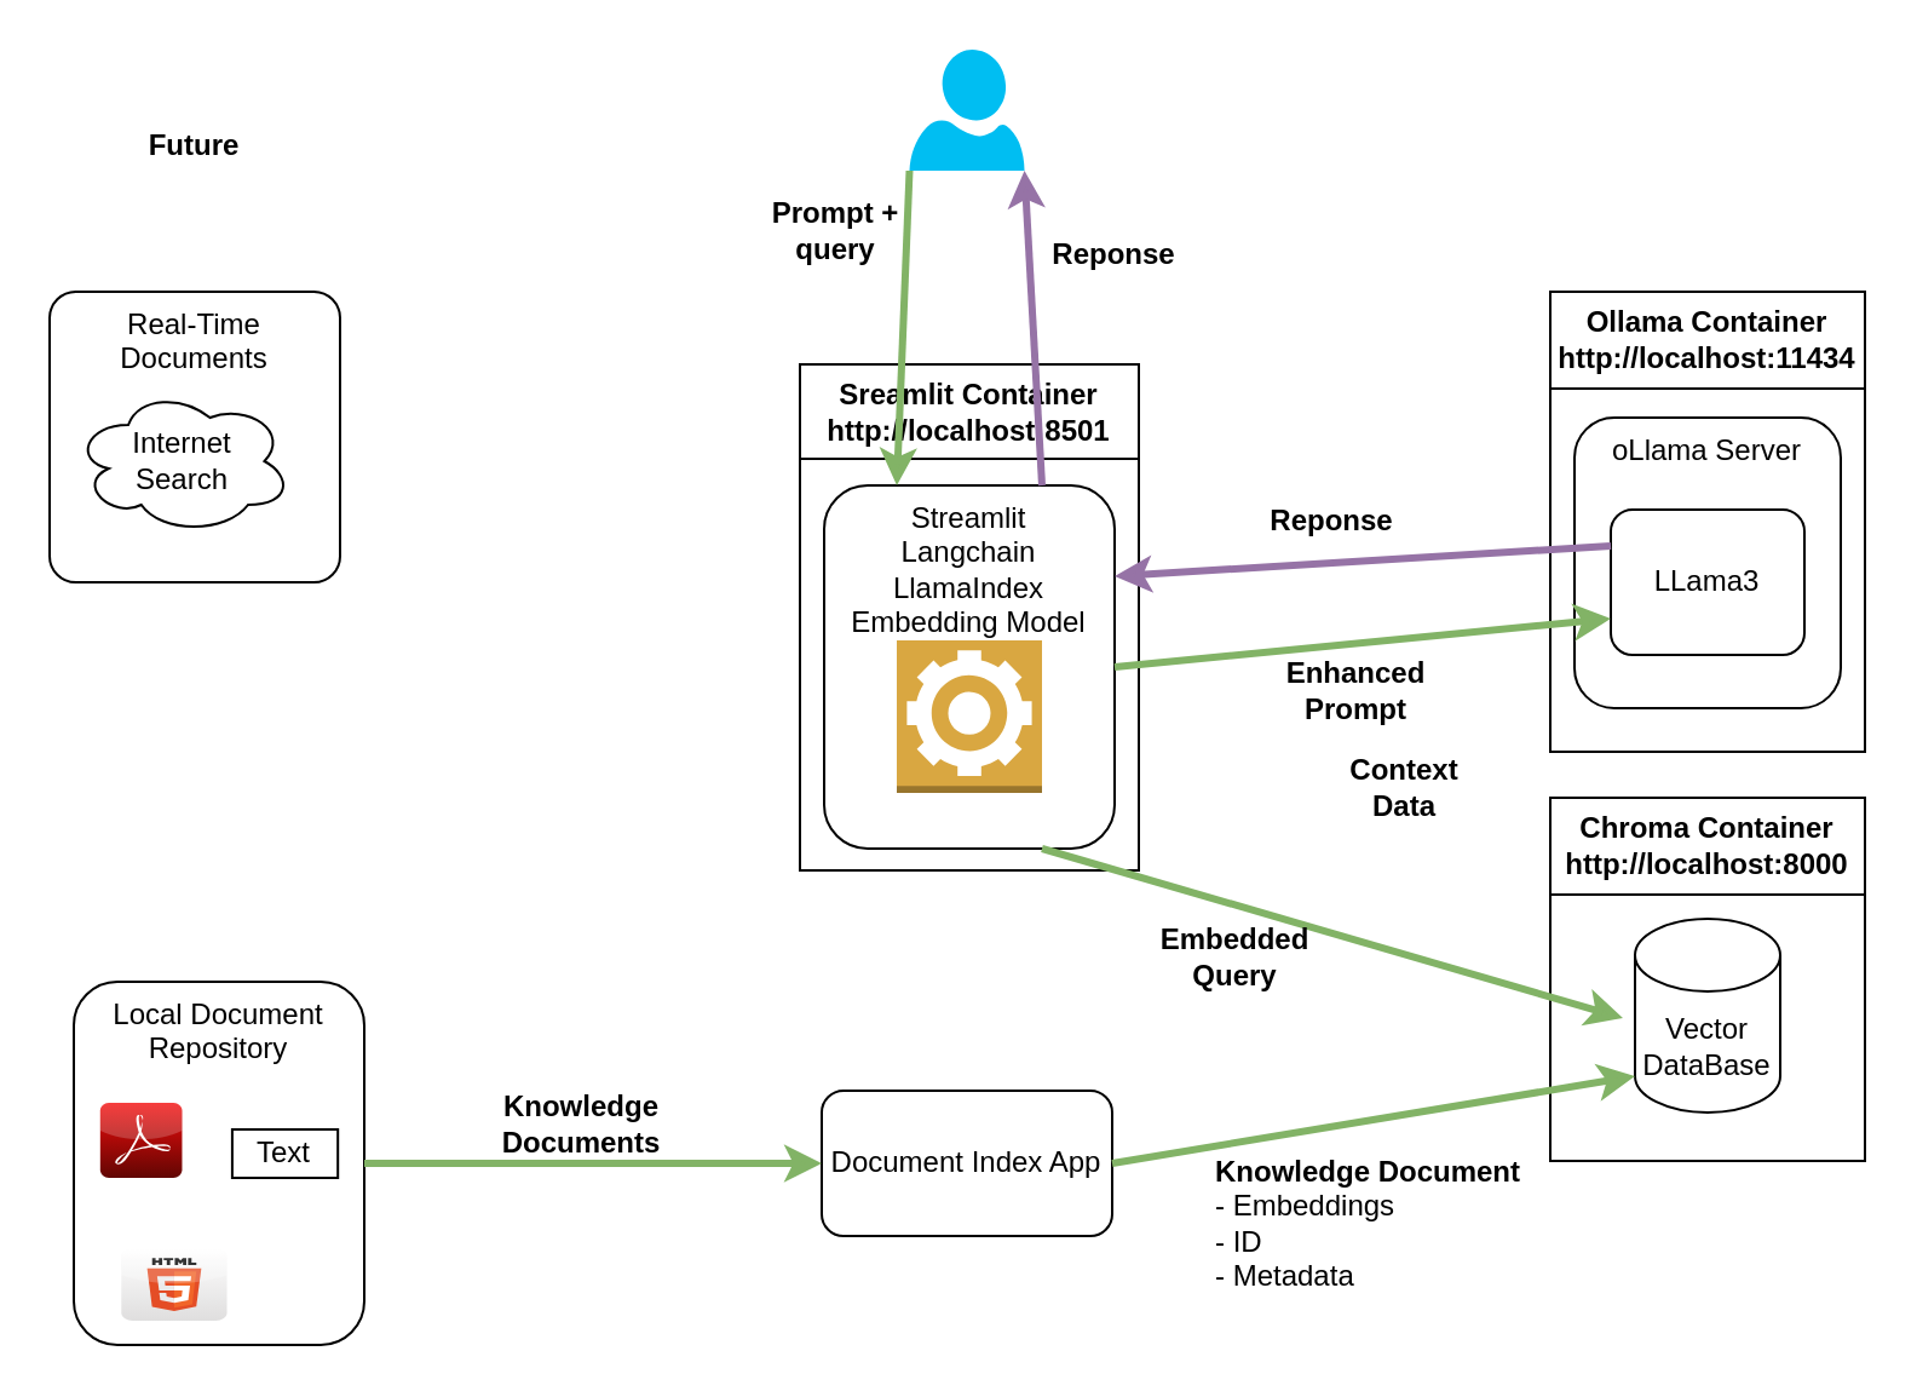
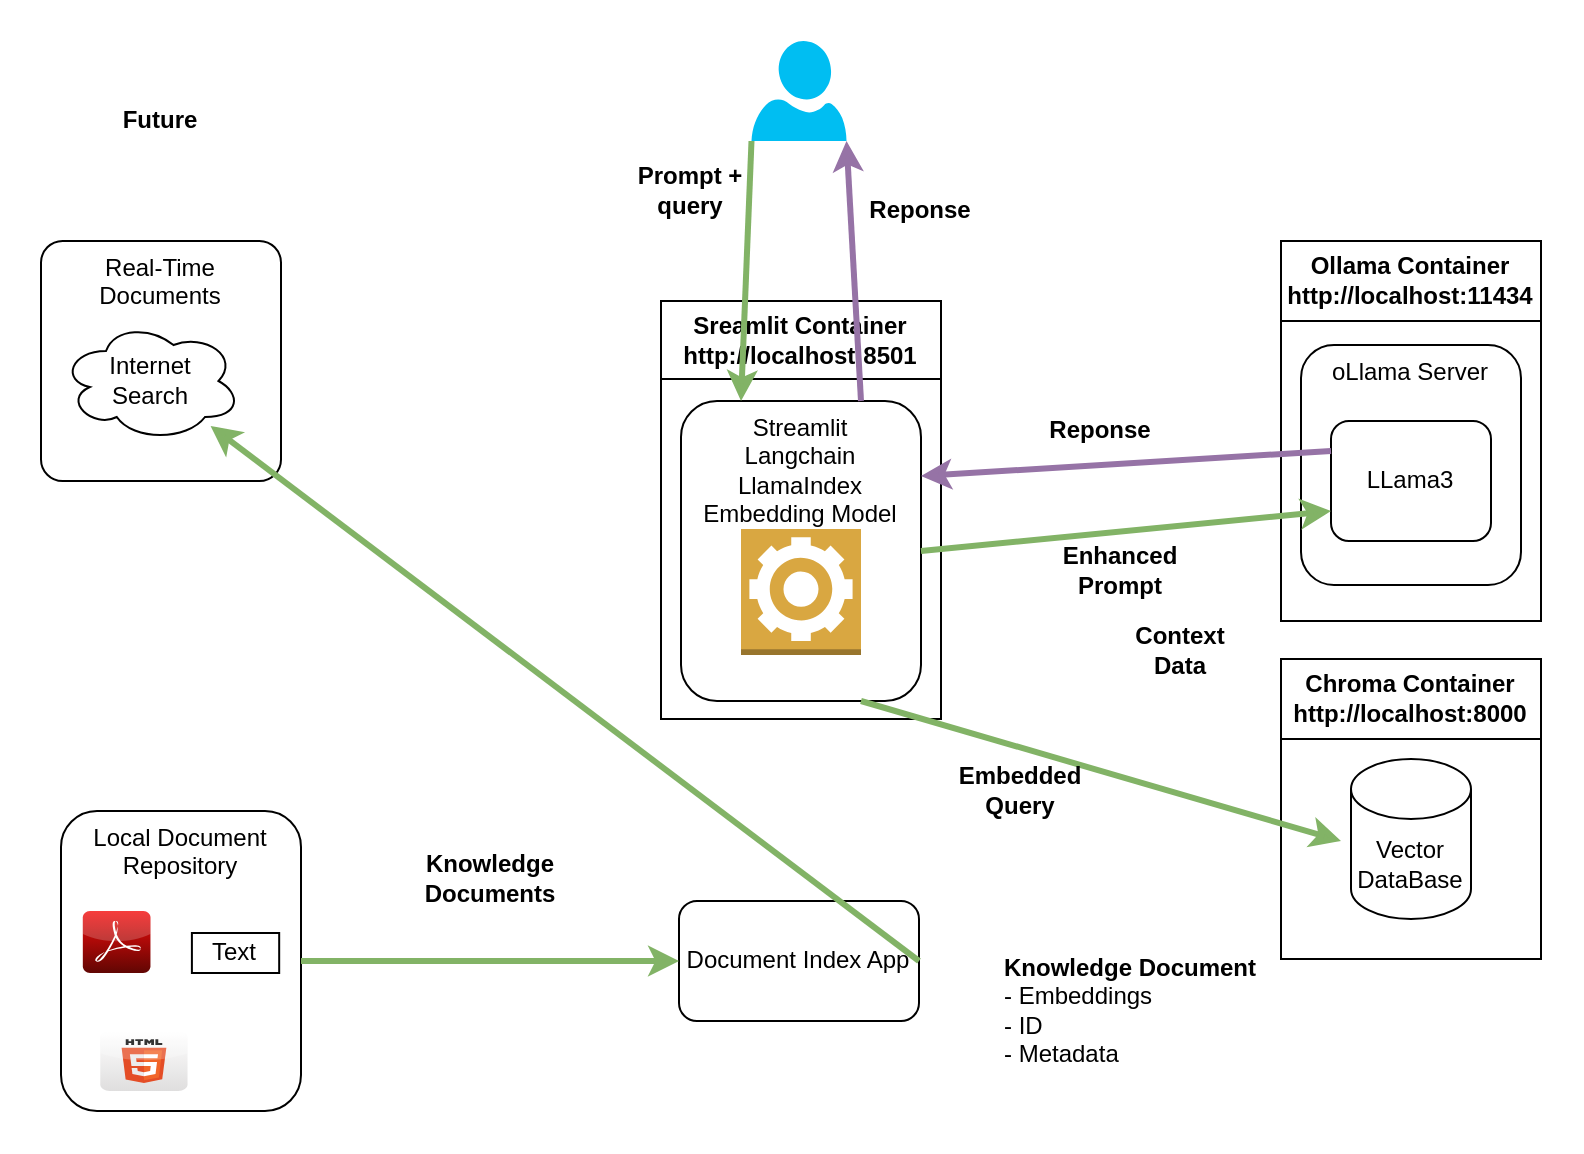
- <mxCell id="33" value="Context Data" style="text;html=1;align=center;verticalAlign=middle;whiteSpace=wrap;rounded=0;fontStyle=1" vertex="1" parent="1"><mxGeometry x="550" y="310" width="60" height="30" as="geometry" /></mxCell>
+ <mxCell id="33" value="Context Data" style="text;html=1;align=center;verticalAlign=middle;whiteSpace=wrap;rounded=0;fontStyle=1" vertex="1" parent="1"><mxGeometry x="560" y="310" width="60" height="30" as="geometry" /></mxCell>
- <mxCell id="20" value="" style="endArrow=classic;html=1;rounded=0;entryX=0;entryY=1;entryDx=0;entryDy=-15;entryPerimeter=0;exitX=1;exitY=0.5;exitDx=0;exitDy=0;strokeWidth=3;fillColor=#d5e8d4;strokeColor=#82b366;" edge="1" parent="1" source="19" target="12"><mxGeometry width="50" height="50" relative="1" as="geometry"><mxPoint x="390" y="350" as="sourcePoint" /><mxPoint x="440" y="300" as="targetPoint" /></mxGeometry></mxCell>
+ <mxCell id="20" value="" style="endArrow=classic;html=1;rounded=0;exitX=1;exitY=0.5;exitDx=0;exitDy=0;strokeWidth=3;fillColor=#d5e8d4;strokeColor=#82b366;" edge="1" parent="1" source="19" target="13"><mxGeometry width="50" height="50" relative="1" as="geometry"><mxPoint x="390" y="350" as="sourcePoint" /><mxPoint x="440" y="300" as="targetPoint" /></mxGeometry></mxCell>
- <mxCell id="29" value="&lt;b&gt;Knowledge Documents&lt;/b&gt;" style="text;html=1;align=center;verticalAlign=middle;whiteSpace=wrap;rounded=0;" vertex="1" parent="1"><mxGeometry x="210" y="449" width="60" height="30" as="geometry" /></mxCell>
+ <mxCell id="29" value="&lt;b&gt;Knowledge Documents&lt;/b&gt;" style="text;html=1;align=center;verticalAlign=middle;whiteSpace=wrap;rounded=0;" vertex="1" parent="1"><mxGeometry x="215" y="424" width="60" height="30" as="geometry" /></mxCell>
